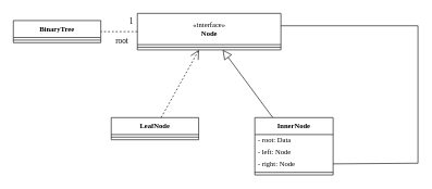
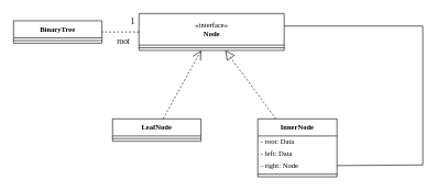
- <mxCell id="12" value="" style="endArrow=block;dashed=0;endFill=0;endSize=12;html=1;fontFamily=Alegreya Sans;fontSource=https%3A%2F%2Ffonts.googleapis.com%2Fcss%3Ffamily%3DAlegreya%2BSans;" parent="1" source="6" target="4" edge="1"><mxGeometry width="160" relative="1" as="geometry"><mxPoint x="-60" y="70" as="sourcePoint" /><mxPoint x="-60" y="13" as="targetPoint" /></mxGeometry></mxCell>
+ <mxCell id="12" value="" style="endArrow=block;dashed=1;endFill=0;endSize=12;html=1;fontFamily=Alegreya Sans;fontSource=https%3A%2F%2Ffonts.googleapis.com%2Fcss%3Ffamily%3DAlegreya%2BSans;" parent="1" source="6" target="4" edge="1"><mxGeometry width="160" relative="1" as="geometry"><mxPoint x="-60" y="70" as="sourcePoint" /><mxPoint x="-60" y="13" as="targetPoint" /></mxGeometry></mxCell>
- <mxCell id="8" value="- left: Node" style="text;strokeColor=none;fillColor=none;align=left;verticalAlign=middle;spacingLeft=3;spacingRight=4;overflow=hidden;rotatable=0;points=[[0,0.5],[1,0.5]];portConstraint=eastwest;fontFamily=Alegreya;fontSize=11;fontStyle=0;html=1;imageWidth=24;imageHeight=24;comic=0;imageAspect=0;" parent="6" vertex="1"><mxGeometry y="44" width="120" height="18" as="geometry" /></mxCell>
+ <mxCell id="8" value="- left: Data" style="text;strokeColor=none;fillColor=none;align=left;verticalAlign=middle;spacingLeft=3;spacingRight=4;overflow=hidden;rotatable=0;points=[[0,0.5],[1,0.5]];portConstraint=eastwest;fontFamily=Alegreya;fontSize=11;fontStyle=0;html=1;imageWidth=24;imageHeight=24;comic=0;imageAspect=0;" parent="6" vertex="1"><mxGeometry y="44" width="120" height="18" as="geometry" /></mxCell>
